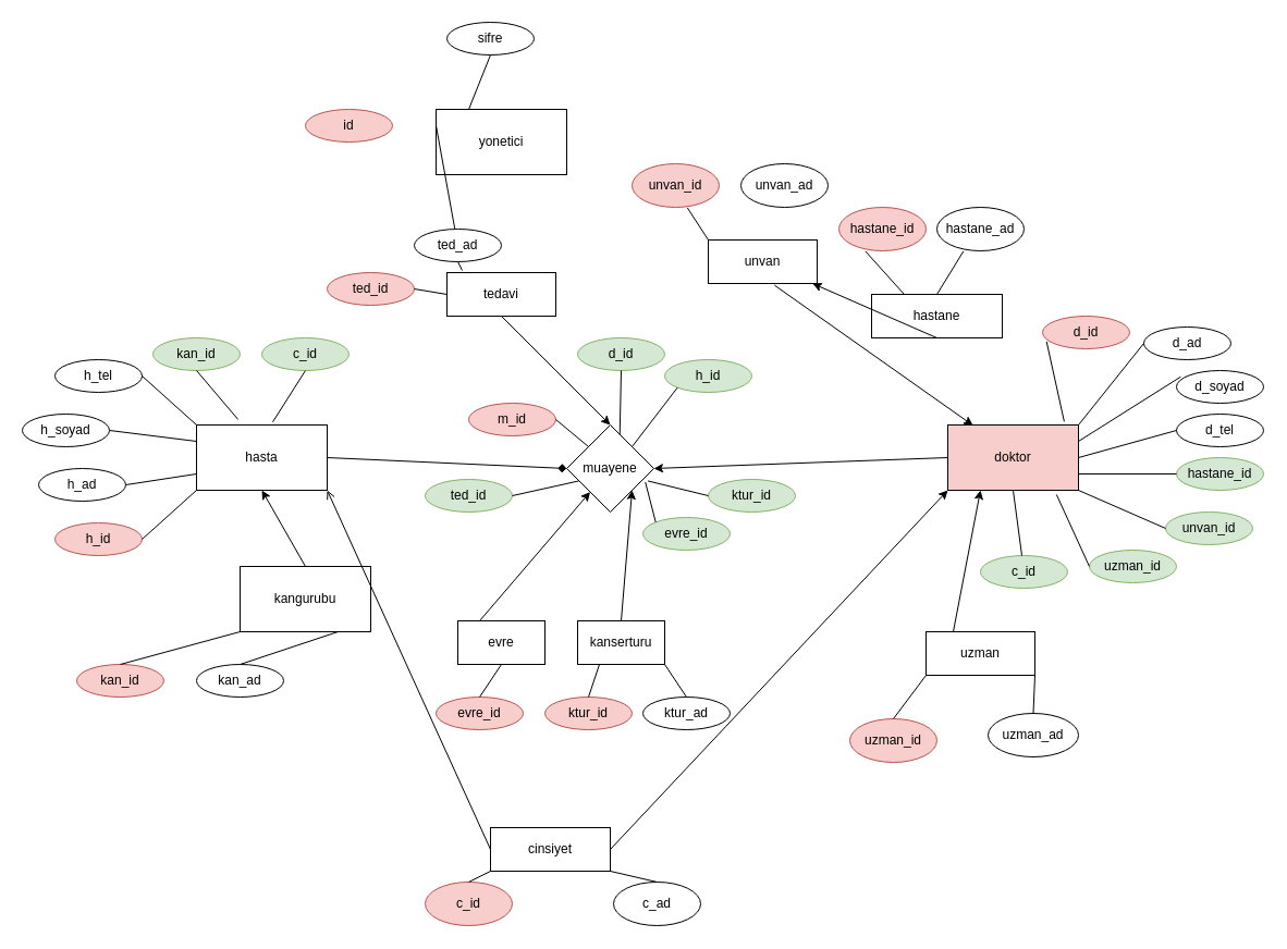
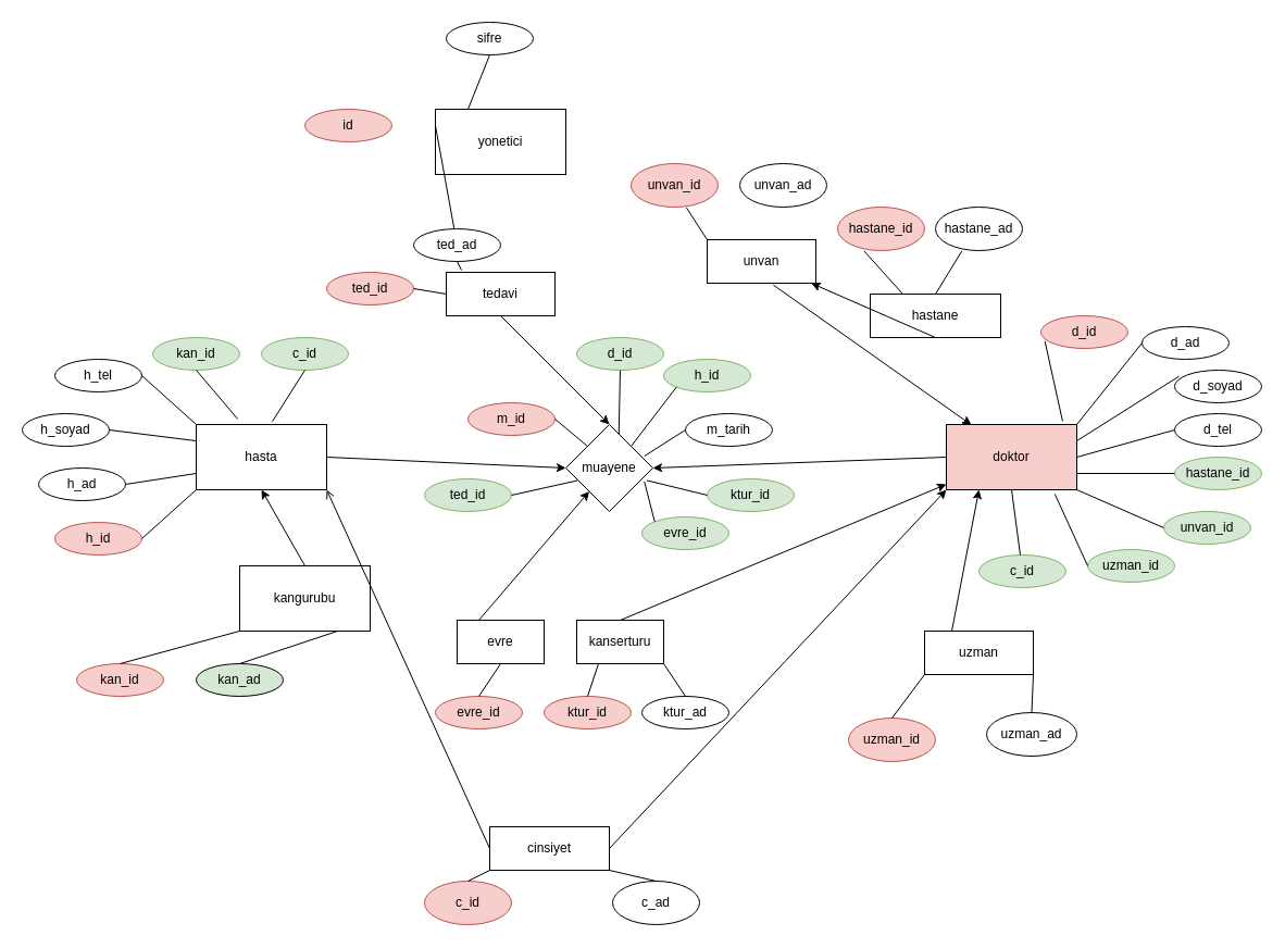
+ <mxCell id="82" value="m_tarih" style="ellipse;whiteSpace=wrap;html=1;" vertex="1" parent="1"><mxGeometry x="630" y="380" width="80" height="30" as="geometry" /></mxCell>
+ <mxCell id="83" value="" style="endArrow=none;html=1;rounded=0;entryX=0;entryY=0.5;entryDx=0;entryDy=0;exitX=0.903;exitY=0.363;exitDx=0;exitDy=0;exitPerimeter=0;" edge="1" parent="1" target="82" source="13"><mxGeometry width="50" height="50" relative="1" as="geometry"><mxPoint x="780" y="380" as="sourcePoint" /><mxPoint x="770" y="444.41" as="targetPoint" /></mxGeometry></mxCell>
- <mxCell id="18" value="" style="endArrow=diamond;html=1;rounded=0;entryX=0;entryY=0.5;entryDx=0;entryDy=0;exitX=1;exitY=0.5;exitDx=0;exitDy=0;" edge="1" parent="1" source="2" target="13"><mxGeometry width="50" height="50" relative="1" as="geometry"><mxPoint x="380" y="490" as="sourcePoint" /><mxPoint x="520" y="460" as="targetPoint" /></mxGeometry></mxCell>
+ <mxCell id="18" value="" style="endArrow=classic;html=1;rounded=0;entryX=0;entryY=0.5;entryDx=0;entryDy=0;exitX=1;exitY=0.5;exitDx=0;exitDy=0;" edge="1" parent="1" source="2" target="13"><mxGeometry width="50" height="50" relative="1" as="geometry"><mxPoint x="380" y="490" as="sourcePoint" /><mxPoint x="520" y="460" as="targetPoint" /></mxGeometry></mxCell>
- <mxCell id="17" value="" style="endArrow=classic;html=1;rounded=0;exitX=0.5;exitY=0;exitDx=0;exitDy=0;entryX=1;entryY=1;entryDx=0;entryDy=0;" edge="1" parent="1" source="7" target="13"><mxGeometry width="50" height="50" relative="1" as="geometry"><mxPoint x="470" y="510" as="sourcePoint" /><mxPoint x="560" y="500" as="targetPoint" /></mxGeometry></mxCell>
+ <mxCell id="17" value="" style="endArrow=classic;html=1;rounded=0;exitX=0.5;exitY=0;exitDx=0;exitDy=0;" edge="1" parent="1" source="7" target="3"><mxGeometry width="50" height="50" relative="1" as="geometry"><mxPoint x="470" y="510" as="sourcePoint" /><mxPoint x="560" y="500" as="targetPoint" /></mxGeometry></mxCell>
- <mxCell id="86" value="kan_ad" style="ellipse;whiteSpace=wrap;html=1;" vertex="1" parent="1"><mxGeometry x="180" y="610" width="80" height="30" as="geometry" /></mxCell>
+ <mxCell id="86" value="kan_ad" style="ellipse;whiteSpace=wrap;html=1;fillColor=#d5e8d4;" vertex="1" parent="1"><mxGeometry x="180" y="610" width="80" height="30" as="geometry" /></mxCell>
